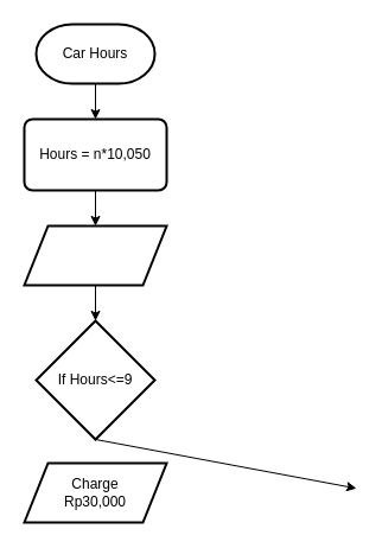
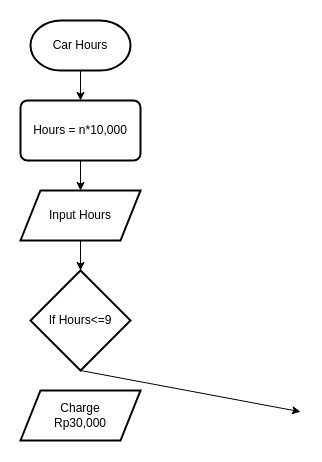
- <mxCell id="6" value="Hours = n*10,050" style="text;html=1;strokeColor=none;fillColor=none;align=center;verticalAlign=middle;whiteSpace=wrap;rounded=0;" vertex="1" parent="1"><mxGeometry x="30" y="115" width="100" height="30" as="geometry" /></mxCell>
+ <mxCell id="6" value="Hours = n*10,000" style="text;html=1;strokeColor=none;fillColor=none;align=center;verticalAlign=middle;whiteSpace=wrap;rounded=0;" vertex="1" parent="1"><mxGeometry x="30" y="115" width="100" height="30" as="geometry" /></mxCell>
+ <mxCell id="9" value="Input Hours" style="text;html=1;strokeColor=none;fillColor=none;align=center;verticalAlign=middle;whiteSpace=wrap;rounded=0;" vertex="1" parent="1"><mxGeometry x="35" y="200" width="90" height="30" as="geometry" /></mxCell>
